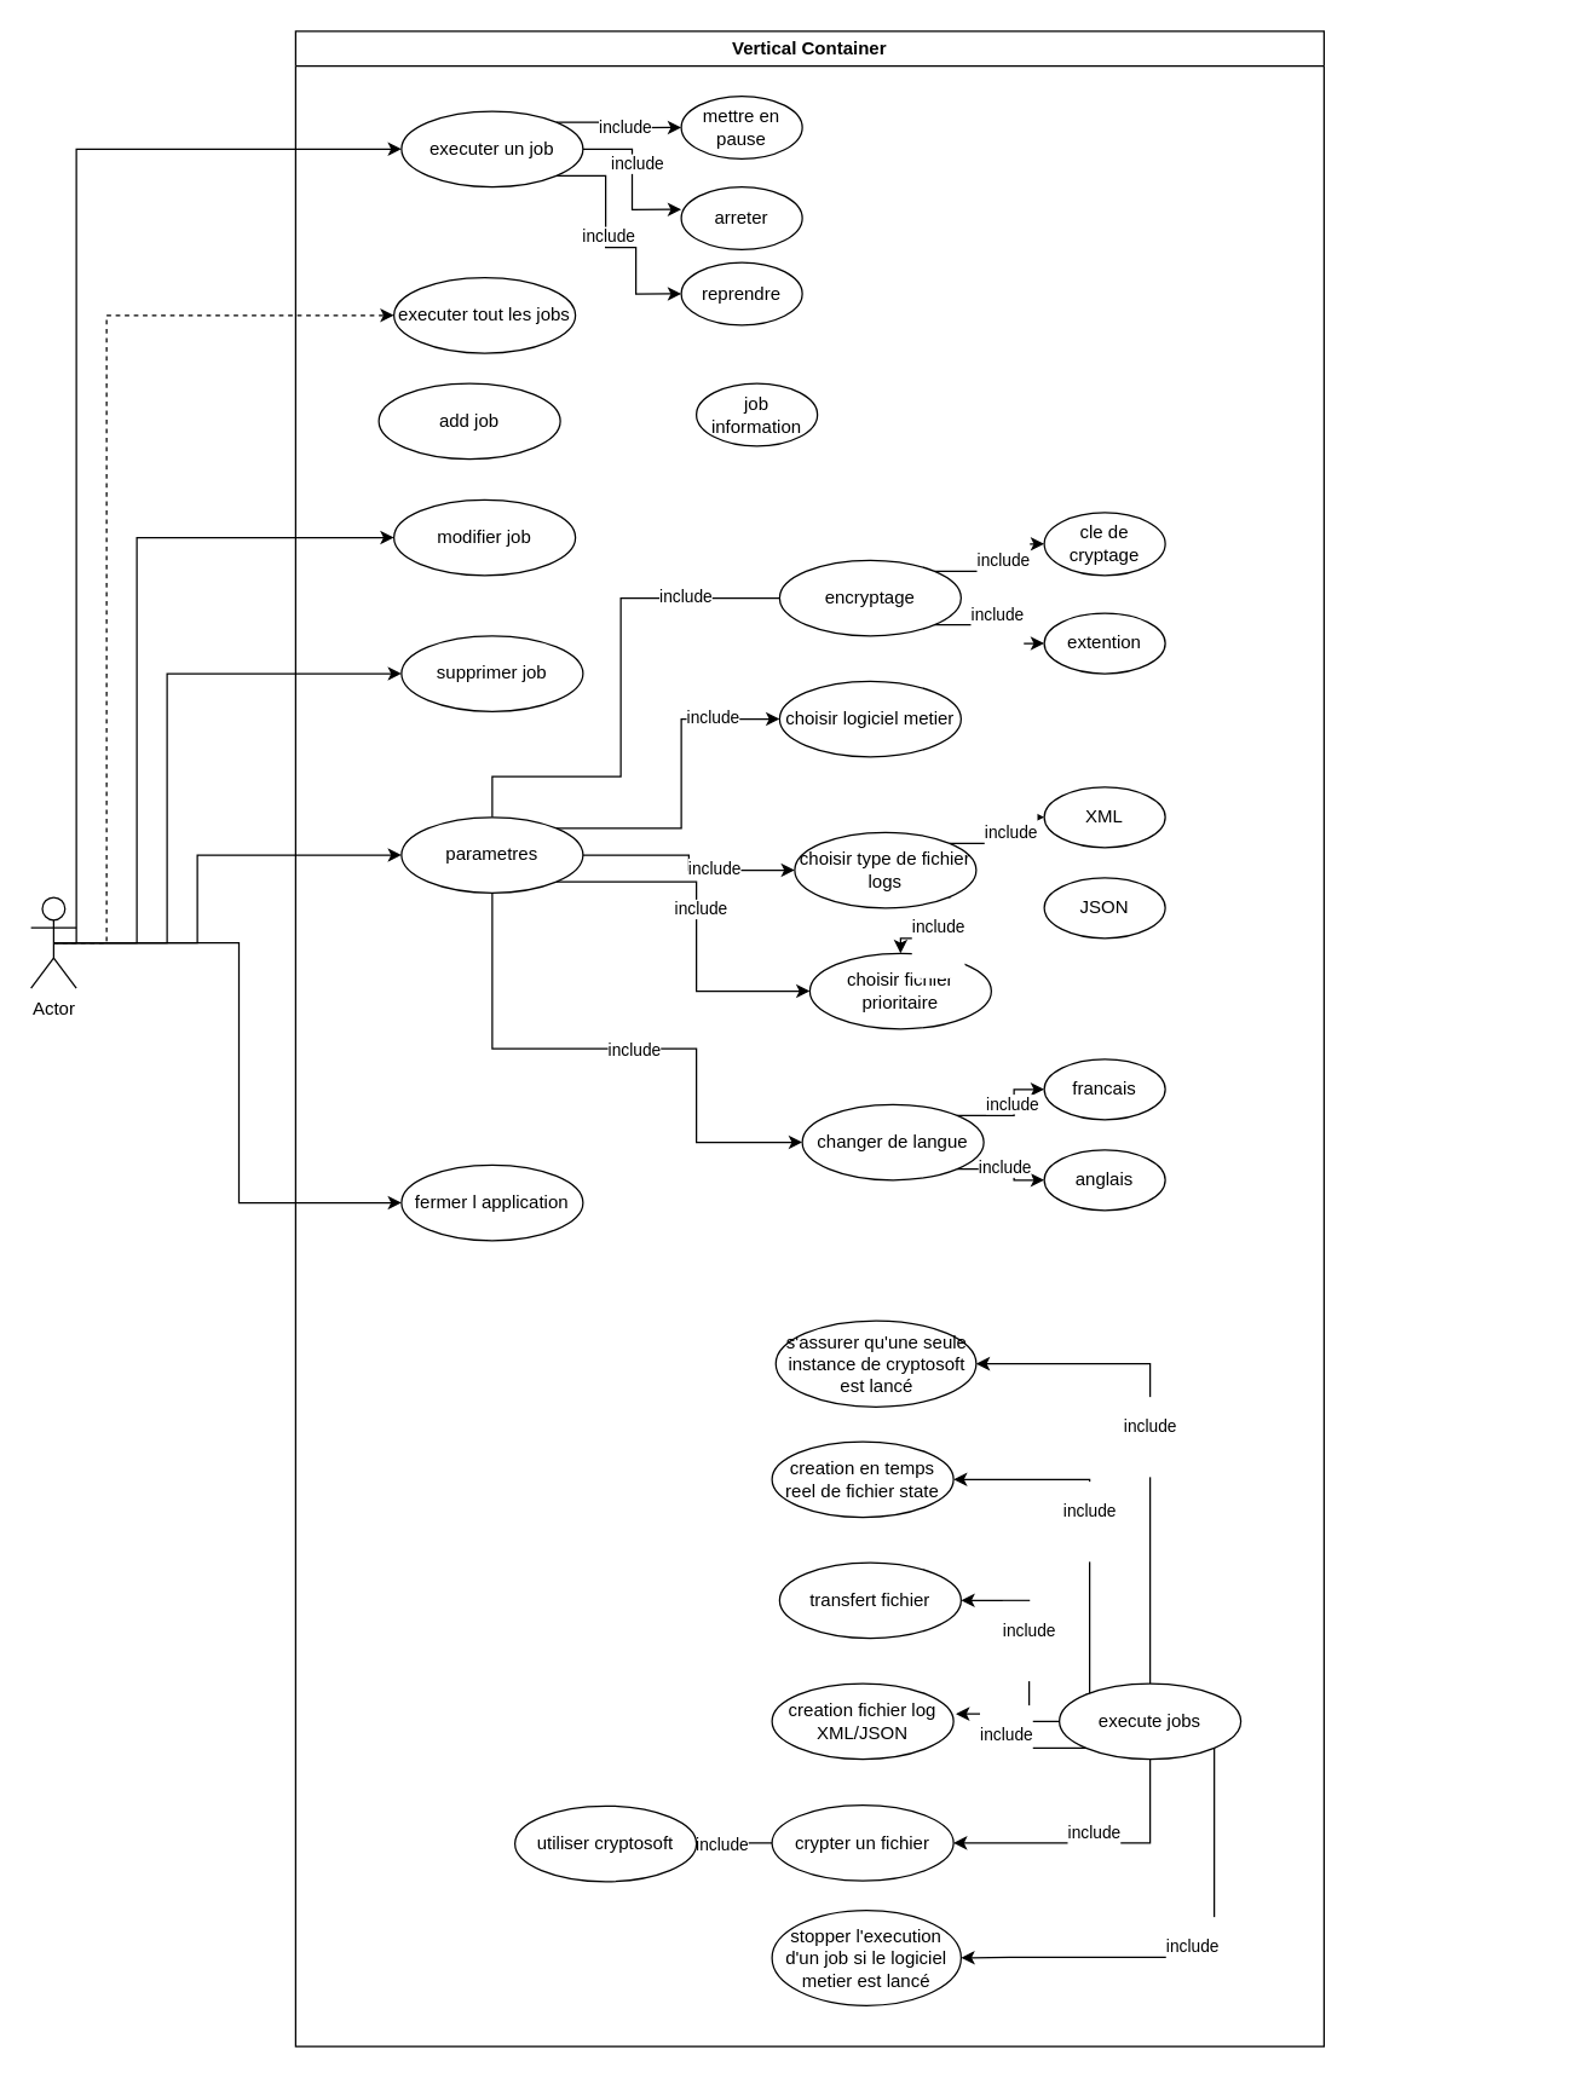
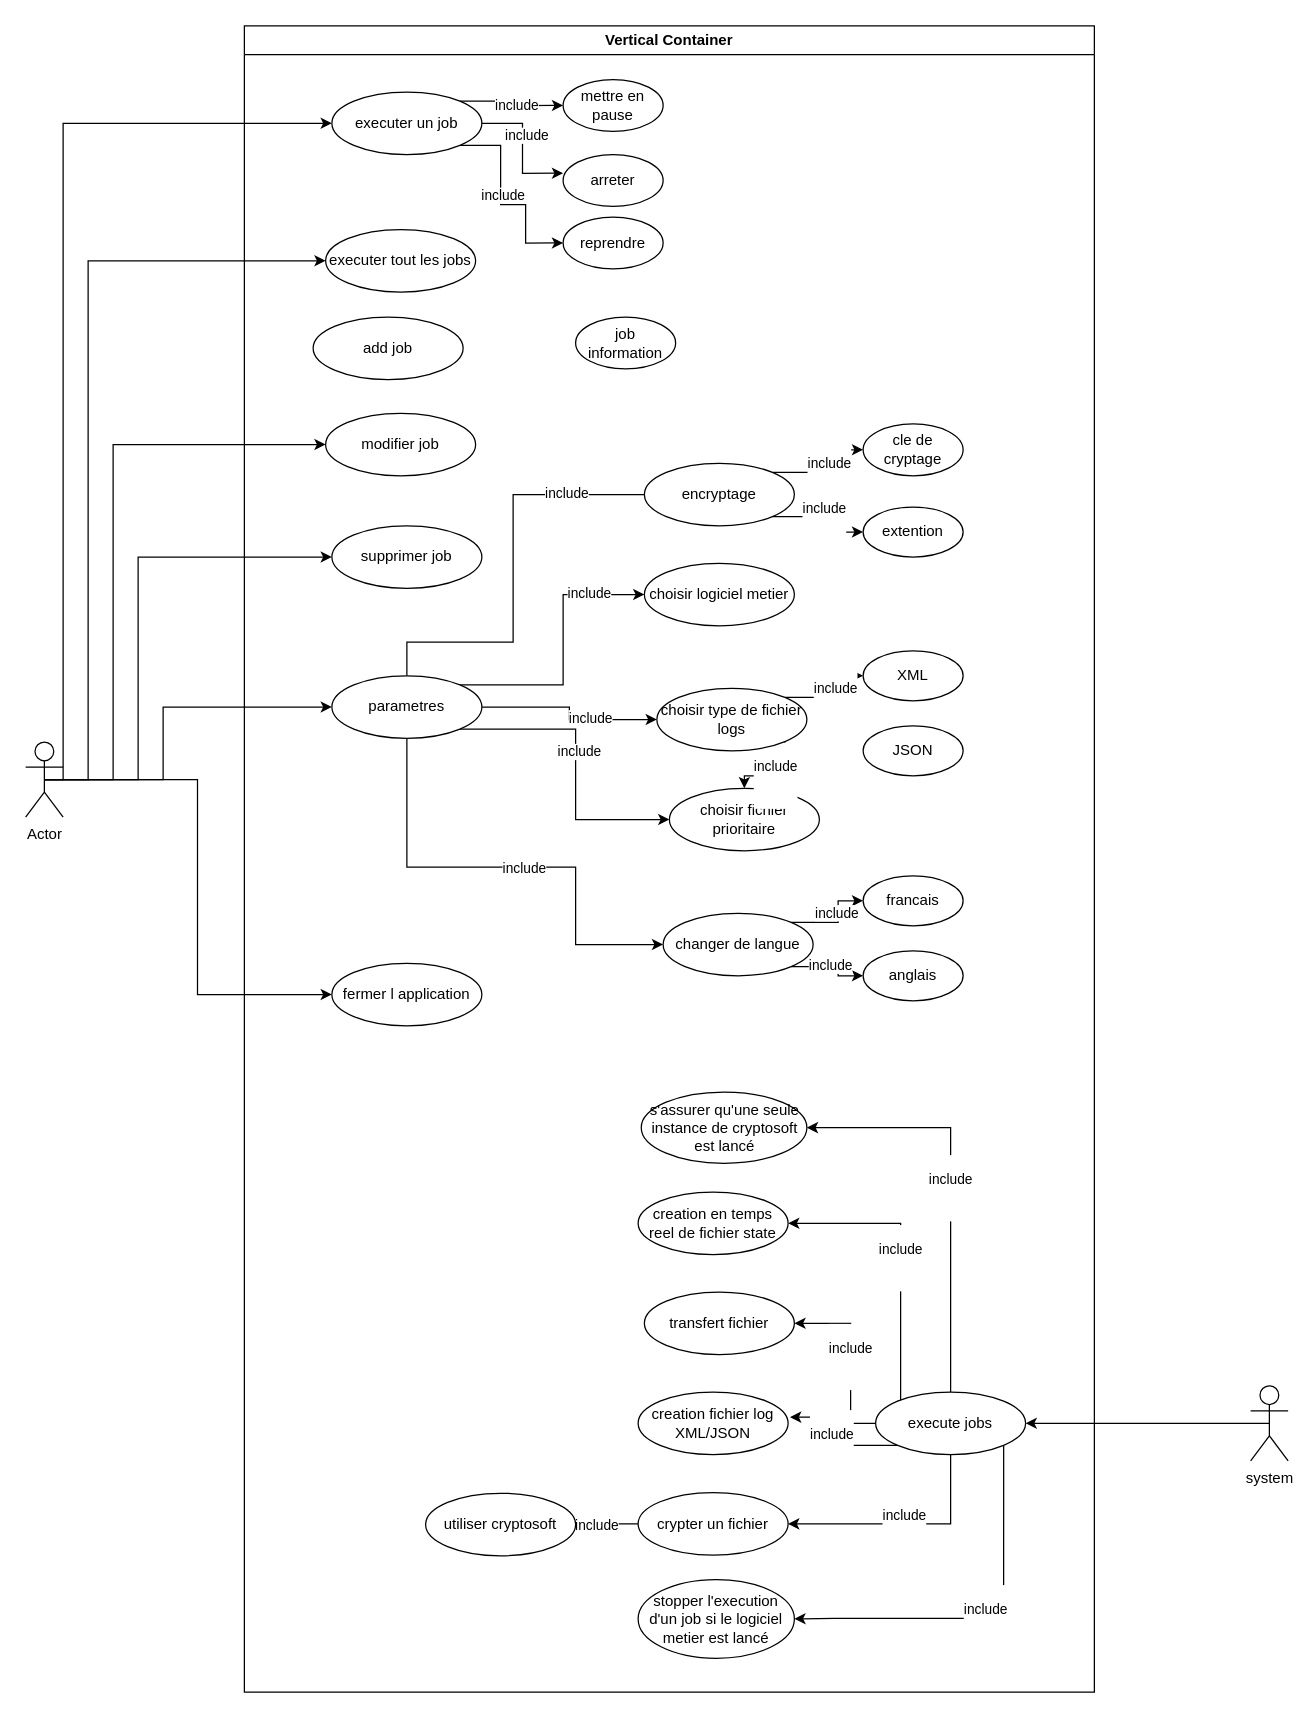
- <mxCell id="67" style="edgeStyle=orthogonalEdgeStyle;rounded=0;orthogonalLoop=1;jettySize=auto;html=1;exitX=0.5;exitY=0.5;exitDx=0;exitDy=0;exitPerimeter=0;entryX=0;entryY=0.5;entryDx=0;entryDy=0;dashed=1;" edge="1" parent="1" source="71" target="9"><mxGeometry relative="1" as="geometry"><Array as="points"><mxPoint x="70" y="623" /><mxPoint x="70" y="208" /></Array></mxGeometry></mxCell>
+ <mxCell id="67" style="edgeStyle=orthogonalEdgeStyle;rounded=0;orthogonalLoop=1;jettySize=auto;html=1;exitX=0.5;exitY=0.5;exitDx=0;exitDy=0;exitPerimeter=0;entryX=0;entryY=0.5;entryDx=0;entryDy=0;" edge="1" parent="1" source="71" target="9"><mxGeometry relative="1" as="geometry"><Array as="points"><mxPoint x="70" y="623" /><mxPoint x="70" y="208" /></Array></mxGeometry></mxCell>
+ <mxCell id="72" style="edgeStyle=orthogonalEdgeStyle;rounded=0;orthogonalLoop=1;jettySize=auto;html=1;exitX=0.5;exitY=0.5;exitDx=0;exitDy=0;exitPerimeter=0;entryX=1;entryY=0.5;entryDx=0;entryDy=0;" edge="1" parent="1" source="73" target="54"><mxGeometry relative="1" as="geometry" /></mxCell>
+ <mxCell id="73" value="system" style="shape=umlActor;verticalLabelPosition=bottom;verticalAlign=top;html=1;outlineConnect=0;" vertex="1" parent="1"><mxGeometry x="1000" y="1108" width="30" height="60" as="geometry" /></mxCell>
